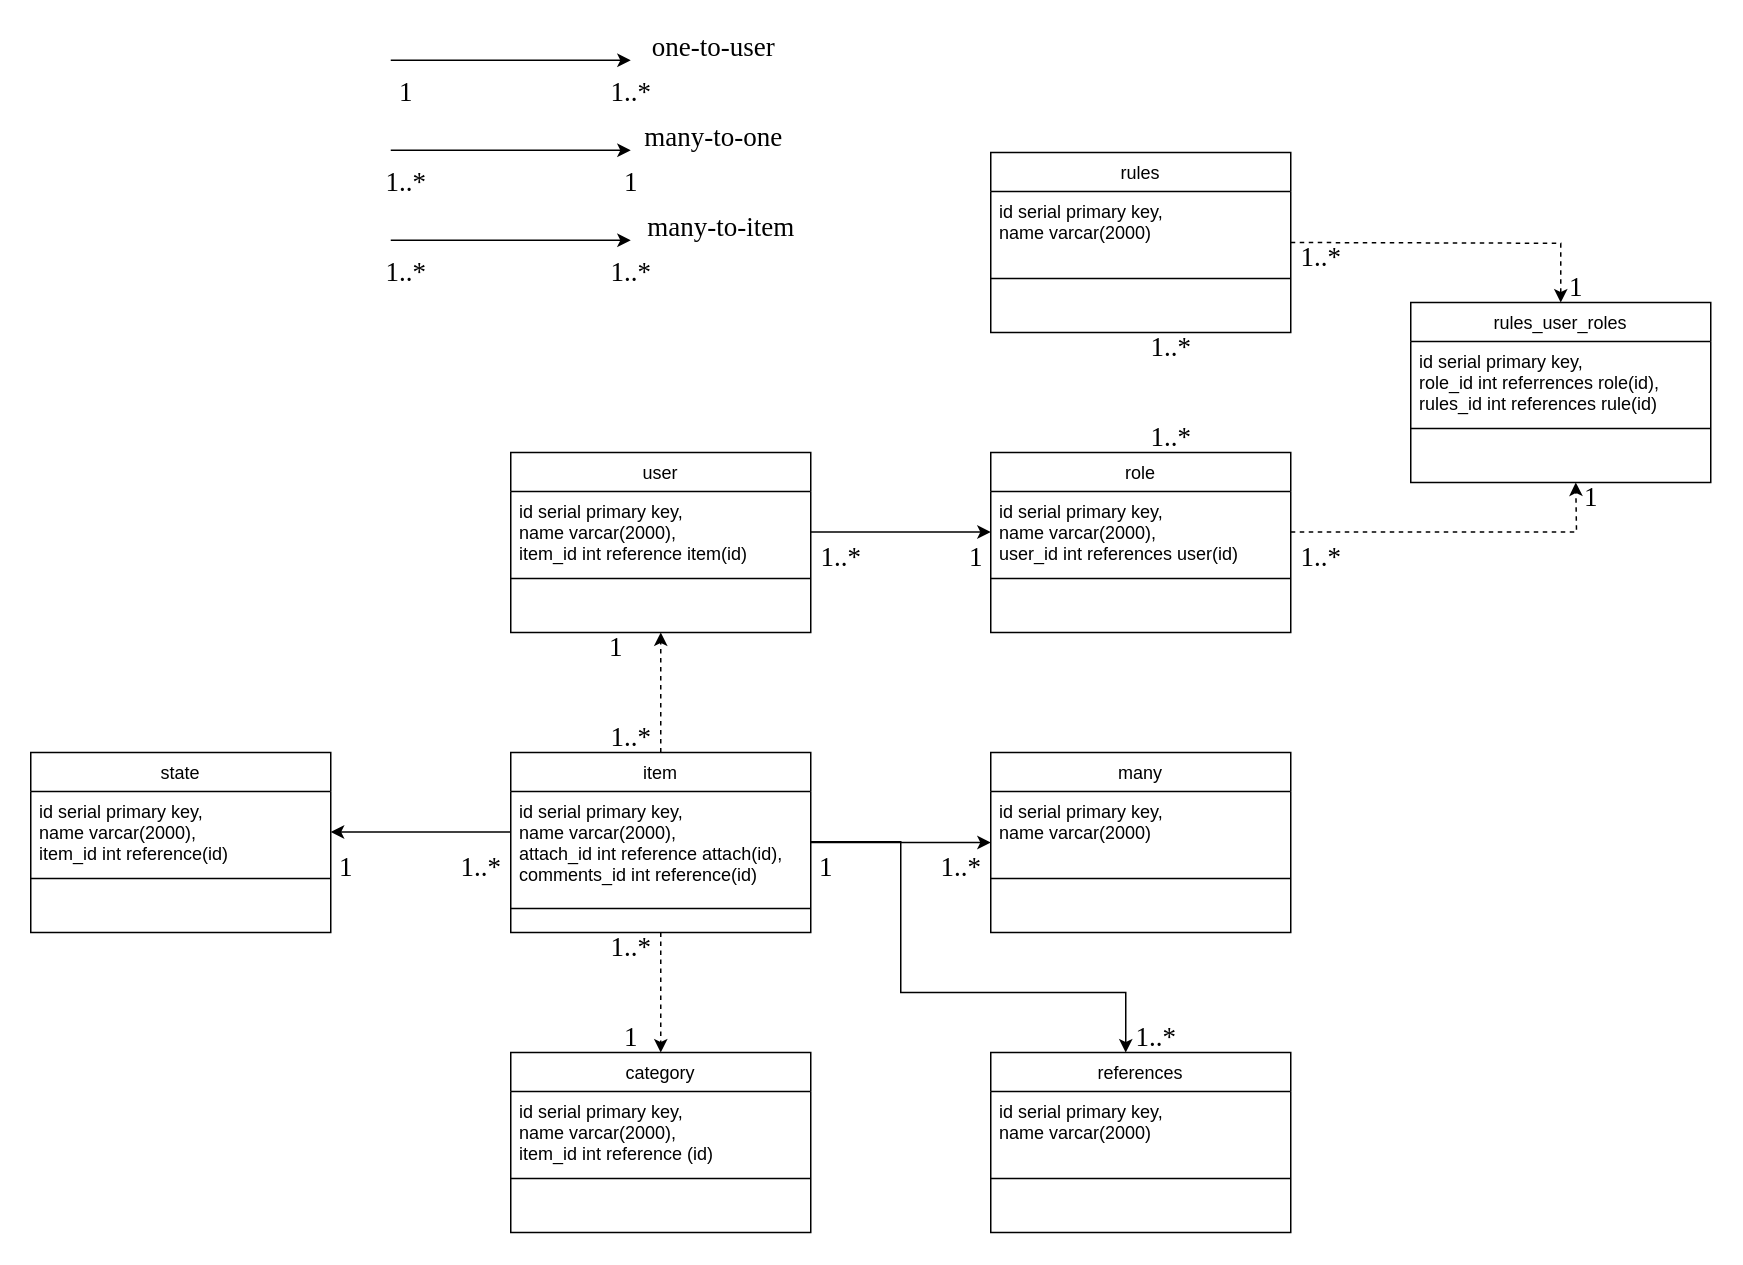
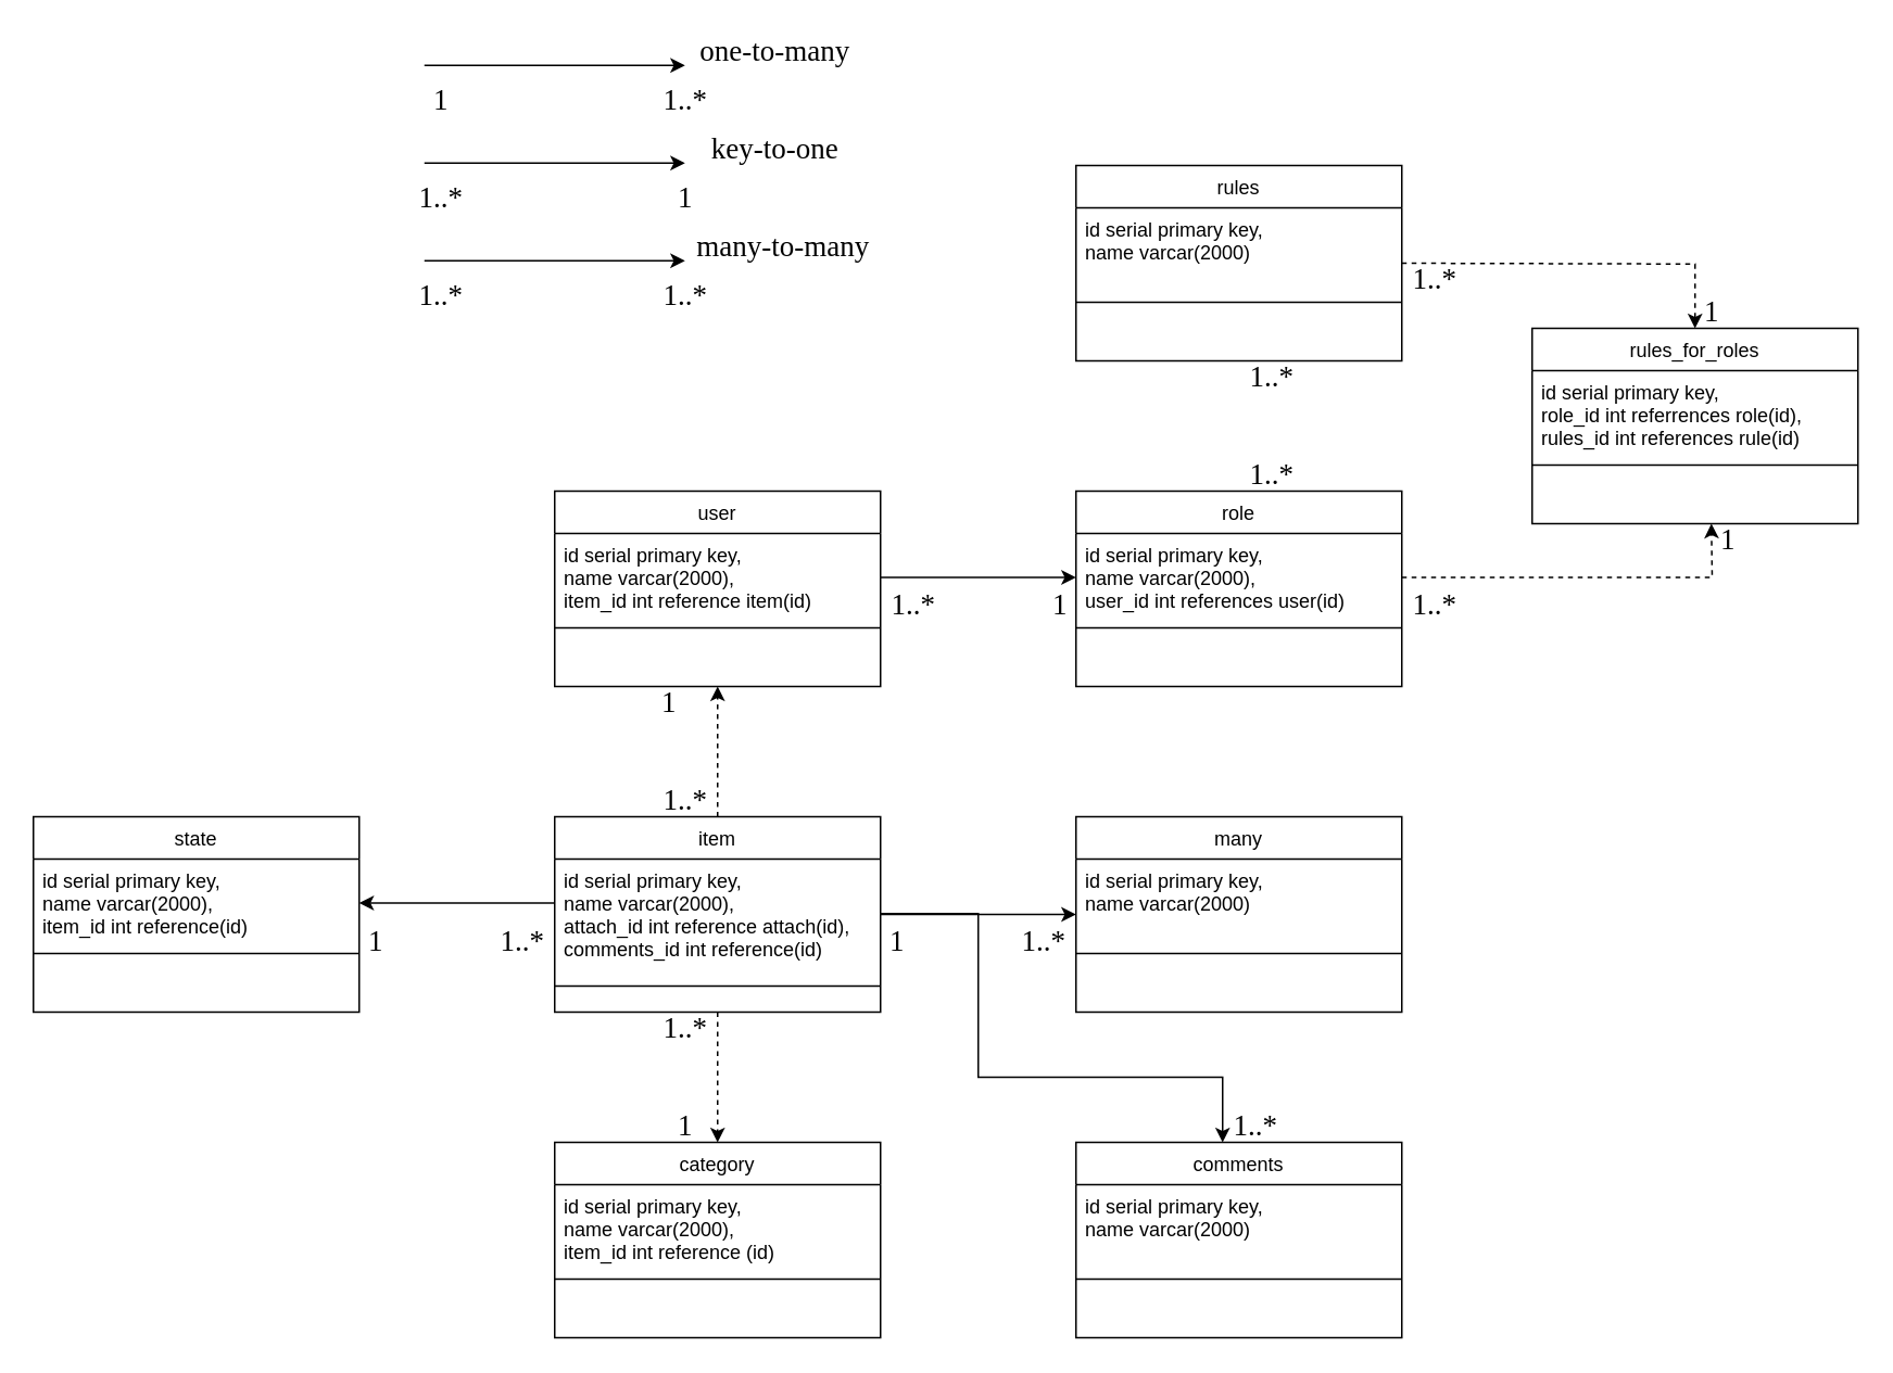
- <mxCell id="20" value="&lt;font face=&quot;Times New Roman&quot; style=&quot;font-size: 18px&quot;&gt;one-to-user&lt;/font&gt;" style="text;html=1;align=center;verticalAlign=middle;resizable=0;points=[];autosize=1;" vertex="1" parent="1"><mxGeometry x="420" y="20.5" width="110" height="20" as="geometry" /></mxCell>
+ <mxCell id="20" value="&lt;font face=&quot;Times New Roman&quot; style=&quot;font-size: 18px&quot;&gt;one-to-many&lt;/font&gt;" style="text;html=1;align=center;verticalAlign=middle;resizable=0;points=[];autosize=1;" vertex="1" parent="1"><mxGeometry x="420" y="20.5" width="110" height="20" as="geometry" /></mxCell>
- <mxCell id="21" value="&lt;font face=&quot;Times New Roman&quot; style=&quot;font-size: 18px&quot;&gt;many-to-one&lt;/font&gt;" style="text;html=1;align=center;verticalAlign=middle;resizable=0;points=[];autosize=1;" vertex="1" parent="1"><mxGeometry x="420" y="80.5" width="110" height="20" as="geometry" /></mxCell>
+ <mxCell id="21" value="&lt;font face=&quot;Times New Roman&quot; style=&quot;font-size: 18px&quot;&gt;key-to-one&lt;/font&gt;" style="text;html=1;align=center;verticalAlign=middle;resizable=0;points=[];autosize=1;" vertex="1" parent="1"><mxGeometry x="420" y="80.5" width="110" height="20" as="geometry" /></mxCell>
- <mxCell id="22" value="&lt;font face=&quot;Times New Roman&quot; style=&quot;font-size: 18px&quot;&gt;many-to-item&lt;br&gt;&lt;/font&gt;" style="text;html=1;align=center;verticalAlign=middle;resizable=0;points=[];autosize=1;" vertex="1" parent="1"><mxGeometry x="420" y="140.5" width="120" height="20" as="geometry" /></mxCell>
+ <mxCell id="22" value="&lt;font face=&quot;Times New Roman&quot; style=&quot;font-size: 18px&quot;&gt;many-to-many&lt;br&gt;&lt;/font&gt;" style="text;html=1;align=center;verticalAlign=middle;resizable=0;points=[];autosize=1;" vertex="1" parent="1"><mxGeometry x="420" y="140.5" width="120" height="20" as="geometry" /></mxCell>
- <mxCell id="25" value="rules_user_roles" style="swimlane;fontStyle=0;align=center;verticalAlign=top;childLayout=stackLayout;horizontal=1;startSize=26;horizontalStack=0;resizeParent=1;resizeLast=0;collapsible=1;marginBottom=0;rounded=0;shadow=0;strokeWidth=1;" vertex="1" parent="1"><mxGeometry x="940" y="201" width="200" height="120" as="geometry"><mxRectangle x="330" y="360" width="170" height="26" as="alternateBounds" /></mxGeometry></mxCell>
+ <mxCell id="25" value="rules_for_roles" style="swimlane;fontStyle=0;align=center;verticalAlign=top;childLayout=stackLayout;horizontal=1;startSize=26;horizontalStack=0;resizeParent=1;resizeLast=0;collapsible=1;marginBottom=0;rounded=0;shadow=0;strokeWidth=1;" vertex="1" parent="1"><mxGeometry x="940" y="201" width="200" height="120" as="geometry"><mxRectangle x="330" y="360" width="170" height="26" as="alternateBounds" /></mxGeometry></mxCell>
- <mxCell id="43" value="references" style="swimlane;fontStyle=0;align=center;verticalAlign=top;childLayout=stackLayout;horizontal=1;startSize=26;horizontalStack=0;resizeParent=1;resizeLast=0;collapsible=1;marginBottom=0;rounded=0;shadow=0;strokeWidth=1;" vertex="1" parent="1"><mxGeometry x="660" y="701" width="200" height="120" as="geometry"><mxRectangle x="330" y="360" width="170" height="26" as="alternateBounds" /></mxGeometry></mxCell>
+ <mxCell id="43" value="comments" style="swimlane;fontStyle=0;align=center;verticalAlign=top;childLayout=stackLayout;horizontal=1;startSize=26;horizontalStack=0;resizeParent=1;resizeLast=0;collapsible=1;marginBottom=0;rounded=0;shadow=0;strokeWidth=1;" vertex="1" parent="1"><mxGeometry x="660" y="701" width="200" height="120" as="geometry"><mxRectangle x="330" y="360" width="170" height="26" as="alternateBounds" /></mxGeometry></mxCell>
